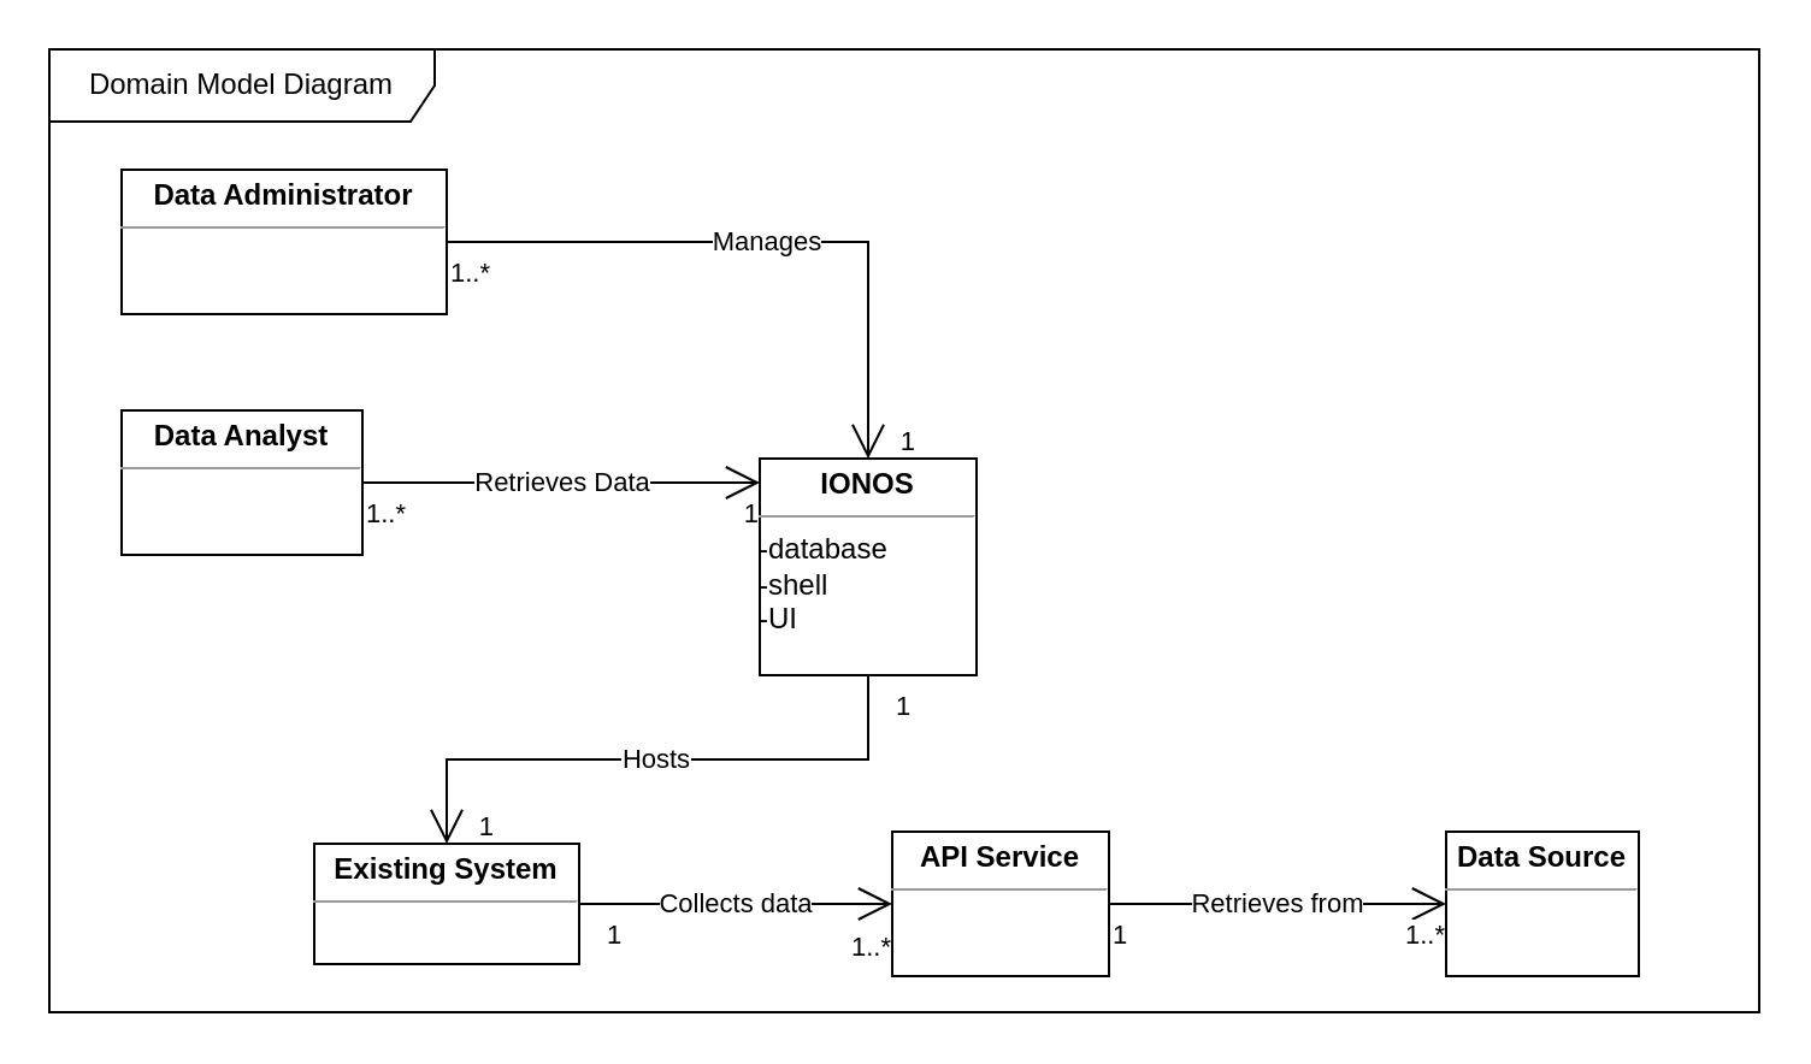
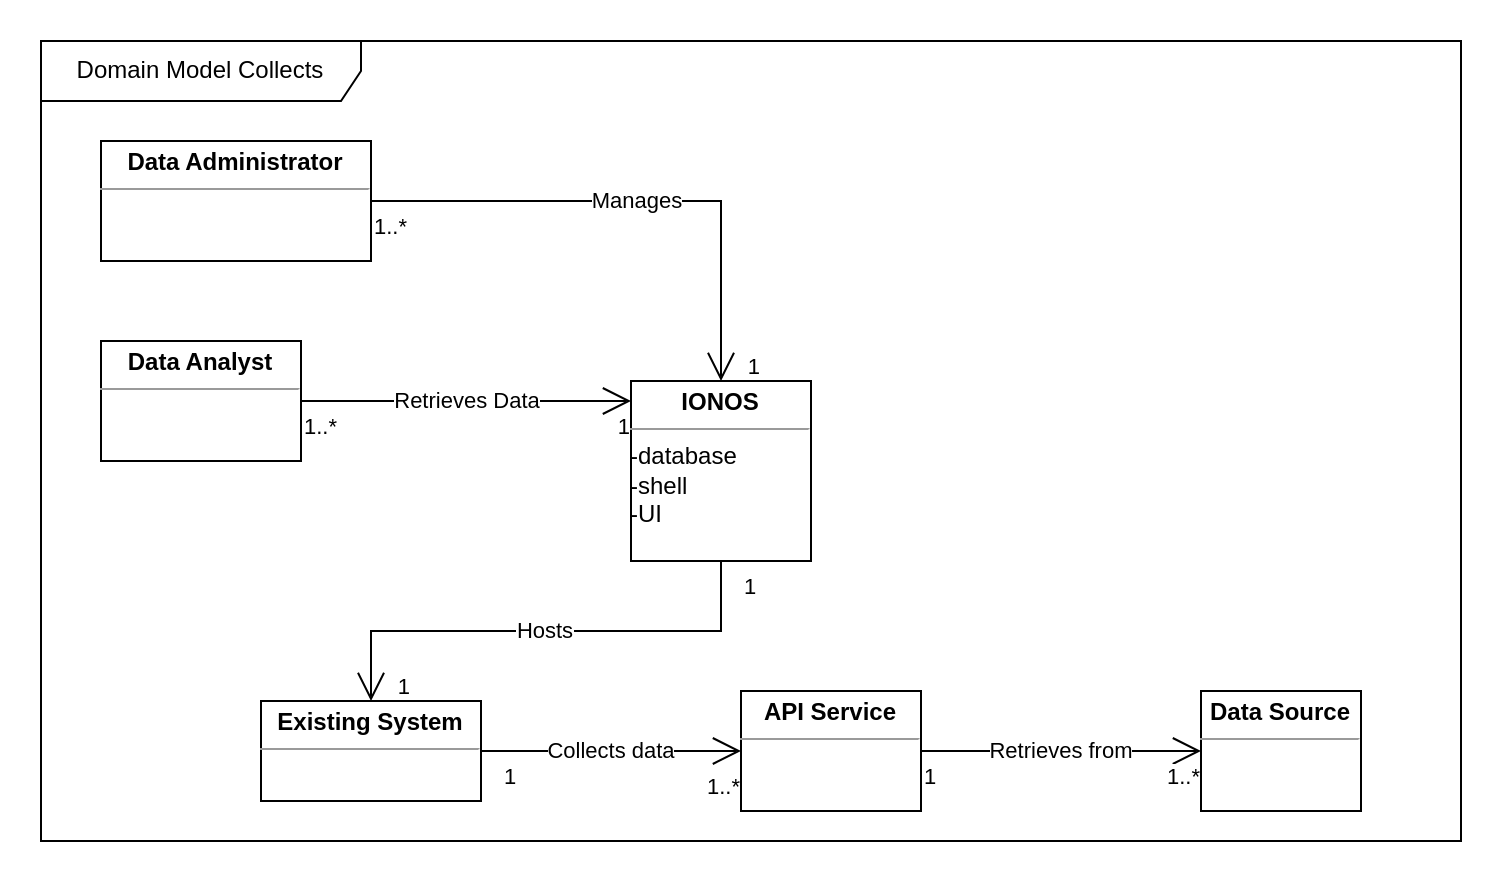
- <mxCell id="23" value="Domain Model Diagram" style="shape=umlFrame;whiteSpace=wrap;html=1;pointerEvents=0;recursiveResize=0;container=1;collapsible=0;width=160;" vertex="1" parent="1"><mxGeometry x="20" y="20" width="710" height="400" as="geometry" /></mxCell>
+ <mxCell id="23" value="Domain Model Collects" style="shape=umlFrame;whiteSpace=wrap;html=1;pointerEvents=0;recursiveResize=0;container=1;collapsible=0;width=160;" vertex="1" parent="1"><mxGeometry x="20" y="20" width="710" height="400" as="geometry" /></mxCell>
